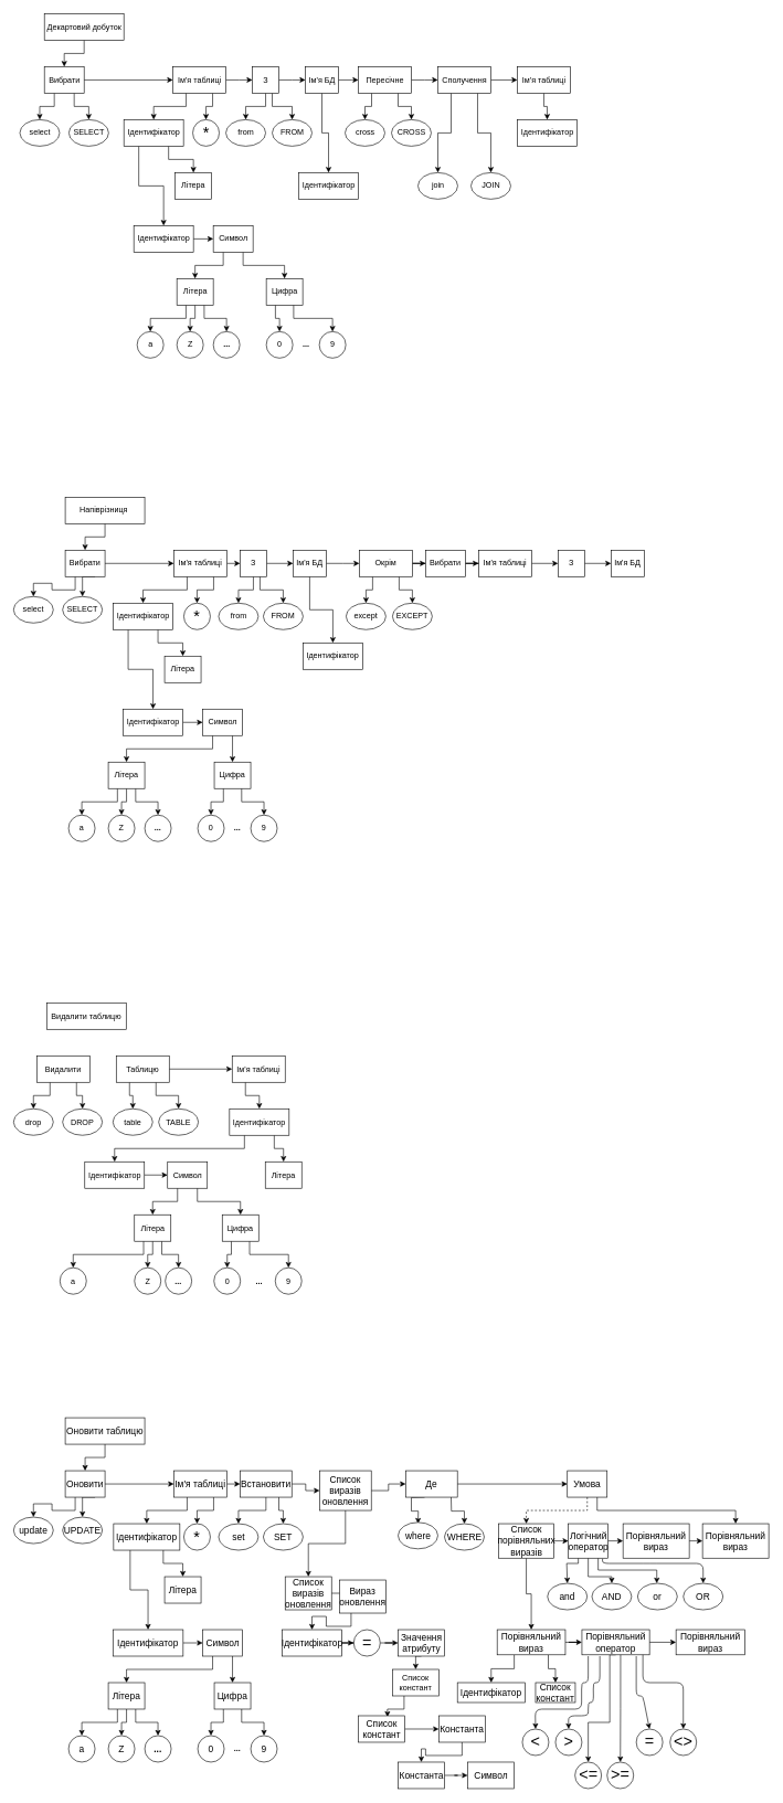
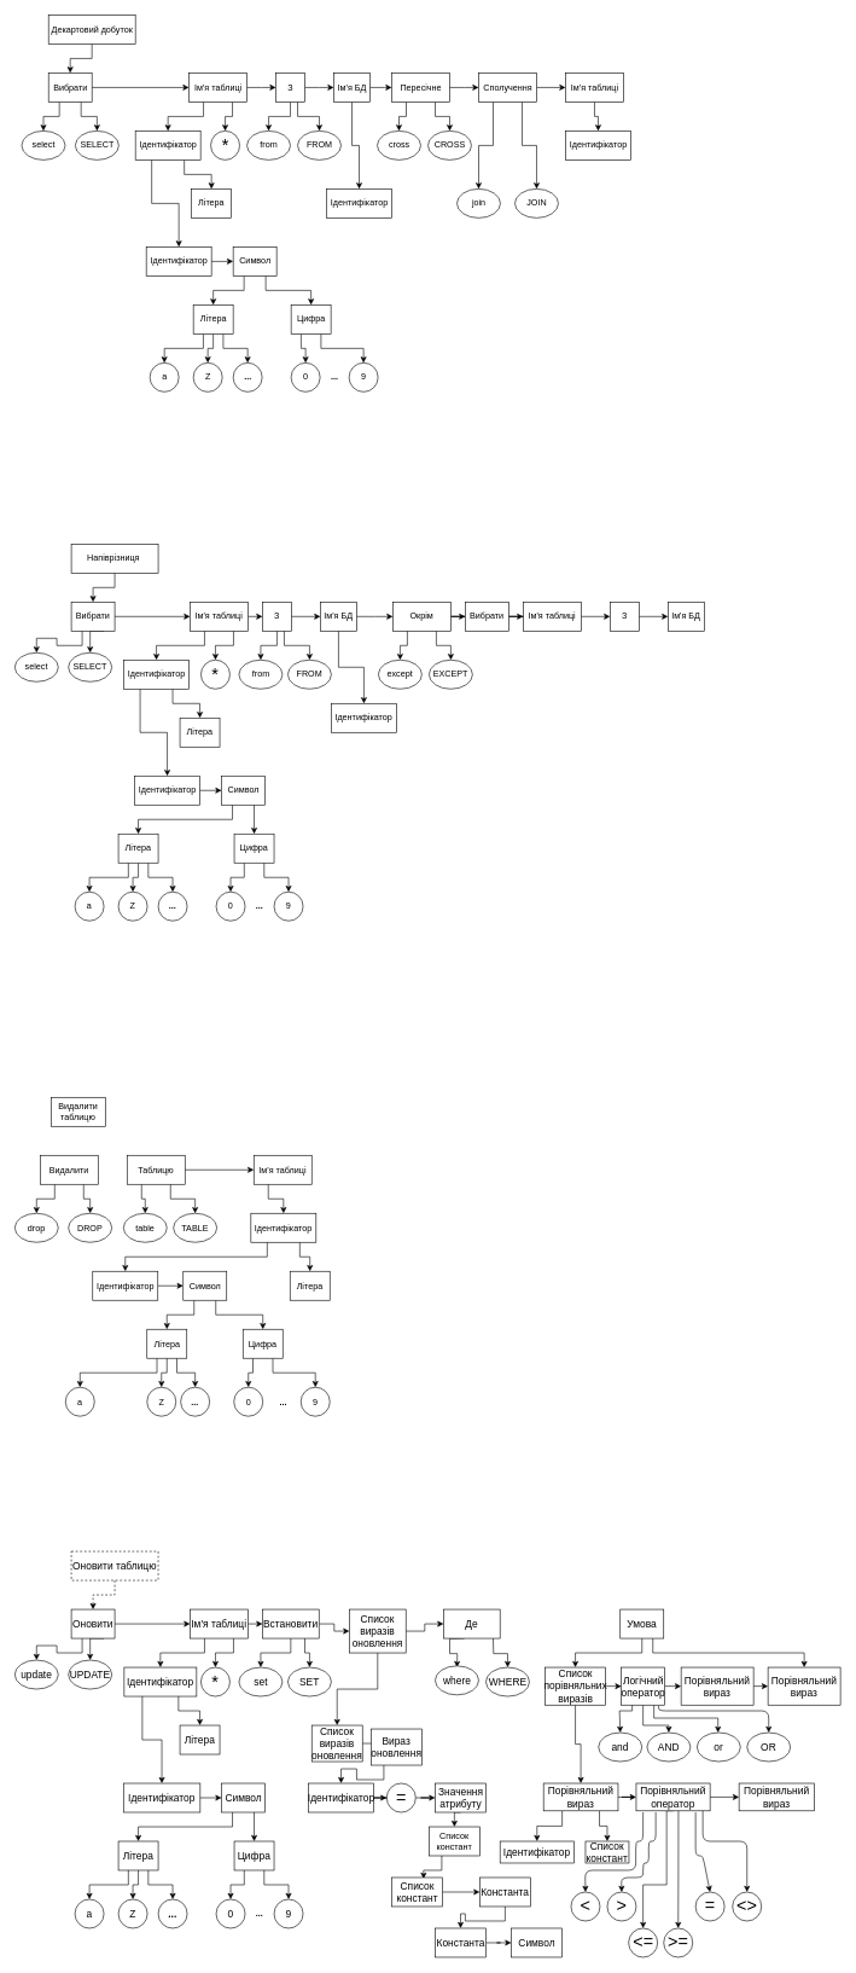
- <mxCell id="116" value="Видалити таблицю" style="rounded=0;whiteSpace=wrap;html=1;" vertex="1" parent="1"><mxGeometry x="70" y="1513.5" width="120" height="40" as="geometry" /></mxCell>
+ <mxCell id="116" value="Видалити таблицю" style="rounded=0;whiteSpace=wrap;html=1;" vertex="1" parent="1"><mxGeometry x="70" y="1513.5" width="75" height="40" as="geometry" /></mxCell>
- <mxCell id="157" value="&lt;font style=&quot;font-size: 14px&quot;&gt;Оновити таблицю&lt;/font&gt;" style="rounded=0;whiteSpace=wrap;html=1;" vertex="1" parent="1"><mxGeometry x="98" y="2140" width="120" height="40" as="geometry" /></mxCell>
+ <mxCell id="157" value="&lt;font style=&quot;font-size: 14px&quot;&gt;Оновити таблицю&lt;/font&gt;" style="rounded=0;whiteSpace=wrap;html=1;dashed=1;" vertex="1" parent="1"><mxGeometry x="98" y="2140" width="120" height="40" as="geometry" /></mxCell>
- <mxCell id="156" style="edgeStyle=orthogonalEdgeStyle;rounded=0;orthogonalLoop=1;jettySize=auto;html=1;entryX=0.5;entryY=0;entryDx=0;entryDy=0;" edge="1" parent="1" source="157" target="161"><mxGeometry relative="1" as="geometry" /></mxCell>
+ <mxCell id="156" style="edgeStyle=orthogonalEdgeStyle;rounded=0;orthogonalLoop=1;jettySize=auto;html=1;entryX=0.5;entryY=0;entryDx=0;entryDy=0;dashed=1;" edge="1" parent="1" source="157" target="161"><mxGeometry relative="1" as="geometry" /></mxCell>
- <mxCell id="175" style="edgeStyle=orthogonalEdgeStyle;rounded=0;orthogonalLoop=1;jettySize=auto;html=1;entryX=0;entryY=0.5;entryDx=0;entryDy=0;exitX=1;exitY=0.5;exitDx=0;exitDy=0;" edge="1" parent="1" source="176" target="210"><mxGeometry relative="1" as="geometry"><mxPoint x="700.5" y="2240" as="sourcePoint" /></mxGeometry></mxCell>
- <mxCell id="208" style="edgeStyle=orthogonalEdgeStyle;rounded=0;orthogonalLoop=1;jettySize=auto;html=1;exitX=0.5;exitY=1;exitDx=0;exitDy=0;entryX=0.5;entryY=0;entryDx=0;entryDy=0;dashed=1;" edge="1" parent="1" source="210" target="238"><mxGeometry relative="1" as="geometry" /></mxCell>
+ <mxCell id="208" style="edgeStyle=orthogonalEdgeStyle;rounded=0;orthogonalLoop=1;jettySize=auto;html=1;exitX=0.5;exitY=1;exitDx=0;exitDy=0;entryX=0.5;entryY=0;entryDx=0;entryDy=0;" edge="1" parent="1" source="210" target="238"><mxGeometry relative="1" as="geometry" /></mxCell>
